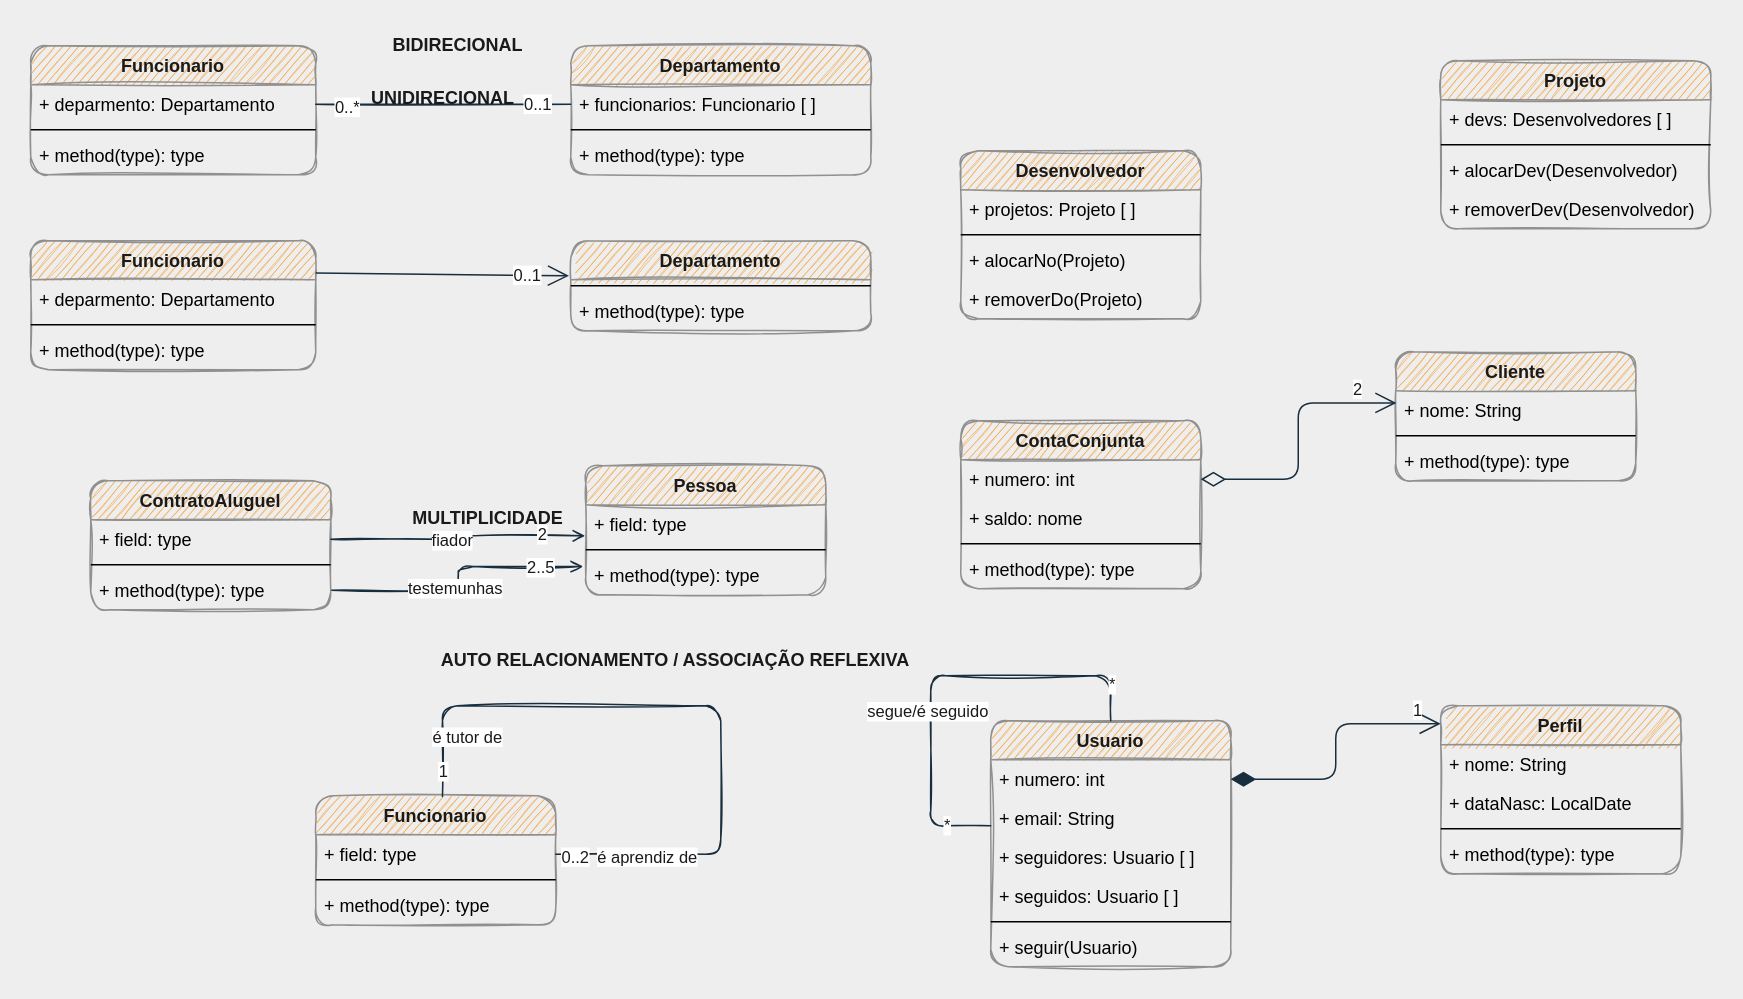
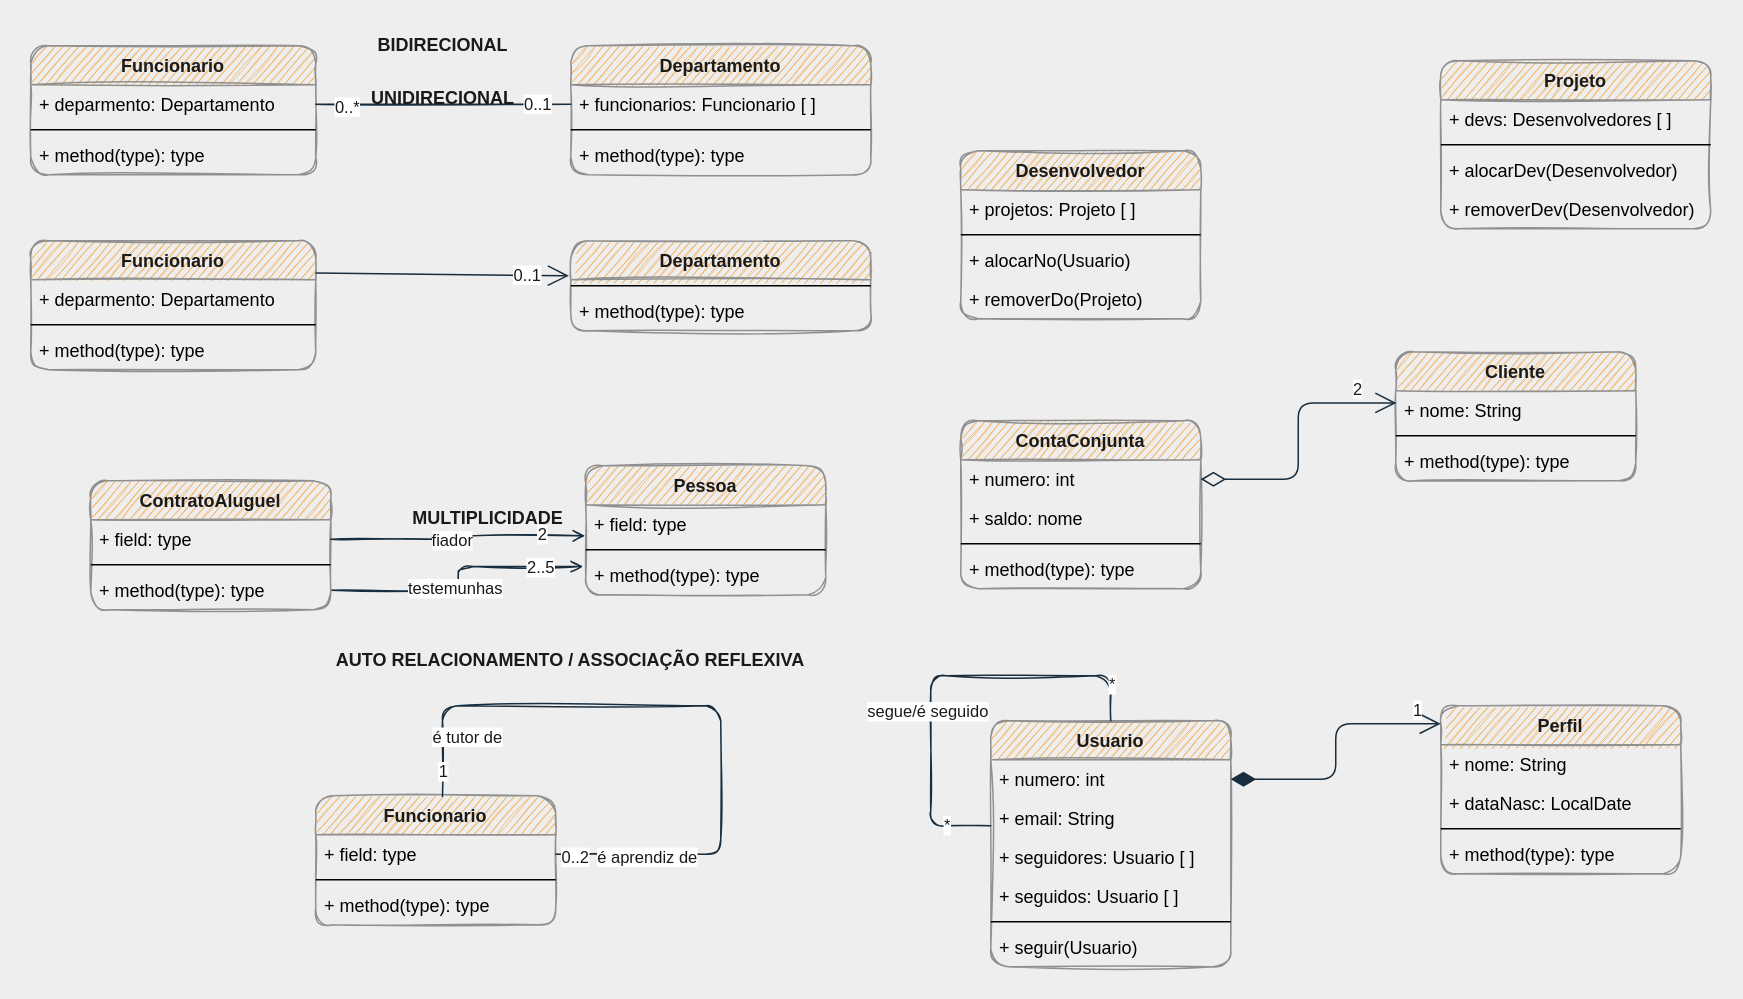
- <mxCell id="13" value="BIDIRECIONAL" style="text;html=1;strokeColor=none;fillColor=none;align=center;verticalAlign=middle;whiteSpace=wrap;rounded=0;sketch=1;fontColor=#1A1A1A;fontStyle=1" vertex="1" parent="1"><mxGeometry x="250" y="20" width="110" height="20" as="geometry" /></mxCell>
+ <mxCell id="13" value="BIDIRECIONAL" style="text;html=1;strokeColor=none;fillColor=none;align=center;verticalAlign=middle;whiteSpace=wrap;rounded=0;sketch=1;fontColor=#1A1A1A;fontStyle=1" vertex="1" parent="1"><mxGeometry x="240" y="20" width="110" height="20" as="geometry" /></mxCell>
- <mxCell id="52" value="+ alocarNo(Projeto)" style="text;strokeColor=none;fillColor=none;align=left;verticalAlign=top;spacingLeft=4;spacingRight=4;overflow=hidden;rotatable=0;points=[[0,0.5],[1,0.5]];portConstraint=eastwest;" vertex="1" parent="49"><mxGeometry y="60" width="160" height="26" as="geometry" /></mxCell>
+ <mxCell id="52" value="+ alocarNo(Usuario)" style="text;strokeColor=none;fillColor=none;align=left;verticalAlign=top;spacingLeft=4;spacingRight=4;overflow=hidden;rotatable=0;points=[[0,0.5],[1,0.5]];portConstraint=eastwest;" vertex="1" parent="49"><mxGeometry y="60" width="160" height="26" as="geometry" /></mxCell>
- <mxCell id="48" value="AUTO RELACIONAMENTO / ASSOCIAÇÃO REFLEXIVA" style="text;html=1;strokeColor=none;fillColor=none;align=center;verticalAlign=middle;whiteSpace=wrap;rounded=0;sketch=1;fontColor=#1A1A1A;fontStyle=1" vertex="1" parent="1"><mxGeometry x="260" y="430" width="380" height="20" as="geometry" /></mxCell>
+ <mxCell id="48" value="AUTO RELACIONAMENTO / ASSOCIAÇÃO REFLEXIVA" style="text;html=1;strokeColor=none;fillColor=none;align=center;verticalAlign=middle;whiteSpace=wrap;rounded=0;sketch=1;fontColor=#1A1A1A;fontStyle=1" vertex="1" parent="1"><mxGeometry x="190" y="430" width="380" height="20" as="geometry" /></mxCell>
